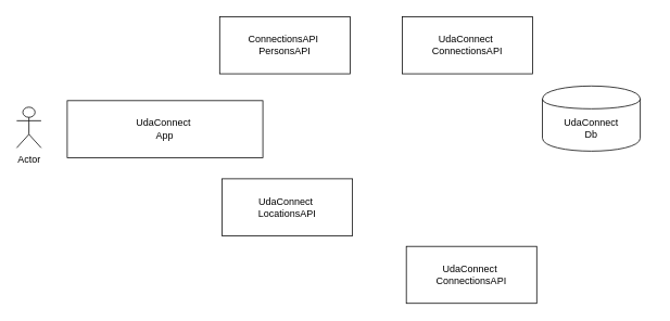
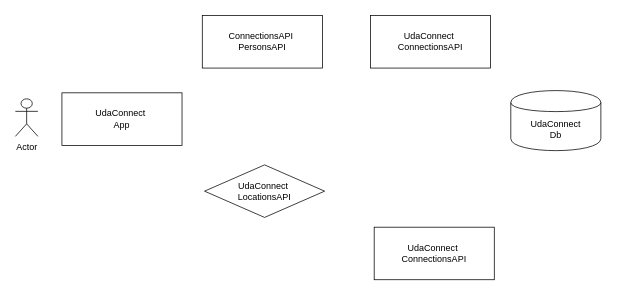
- <mxCell id="7" value="UdaConnect&lt;br&gt;Db" style="shape=cylinder;whiteSpace=wrap;html=1;boundedLbl=1;backgroundOutline=1;" vertex="1" parent="1"><mxGeometry x="665" y="105" width="120" height="80" as="geometry" /></mxCell>
+ <mxCell id="7" value="UdaConnect&lt;br&gt;Db" style="shape=cylinder;whiteSpace=wrap;html=1;boundedLbl=1;backgroundOutline=1;" vertex="1" parent="1"><mxGeometry x="680" y="120" width="120" height="80" as="geometry" /></mxCell>
- <mxCell id="6" value="UdaConnect&amp;nbsp;&lt;br&gt;App" style="whiteSpace=wrap;html=1;" vertex="1" parent="1"><mxGeometry x="82" y="123" width="240" height="70" as="geometry" /></mxCell>
+ <mxCell id="6" value="UdaConnect&amp;nbsp;&lt;br&gt;App" style="whiteSpace=wrap;html=1;" vertex="1" parent="1"><mxGeometry x="82" y="123" width="160" height="70" as="geometry" /></mxCell>
- <mxCell id="4" value="UdaConnect&amp;nbsp;&lt;br&gt;LocationsAPI" style="whiteSpace=wrap;html=1;" vertex="1" parent="1"><mxGeometry x="272" y="219" width="160" height="70" as="geometry" /></mxCell>
+ <mxCell id="4" value="UdaConnect&amp;nbsp;&lt;br&gt;LocationsAPI" style="rhombus;whiteSpace=wrap;html=1;" vertex="1" parent="1"><mxGeometry x="272" y="219" width="160" height="70" as="geometry" /></mxCell>
